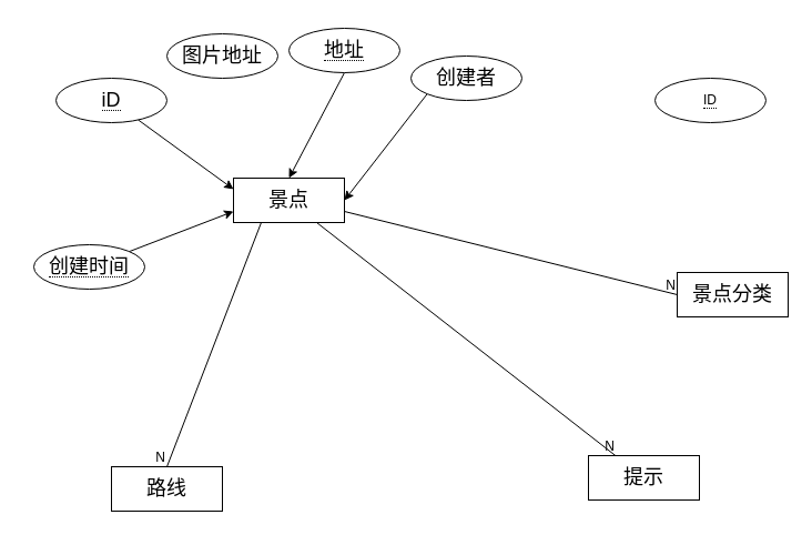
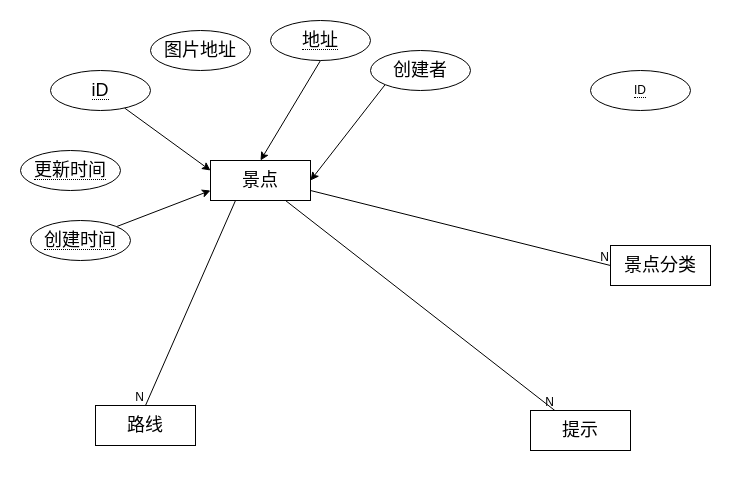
- <mxCell id="7" value="&lt;span style=&quot;border-bottom: 1px dotted&quot;&gt;&lt;font style=&quot;font-size: 18px;&quot;&gt;地址&lt;/font&gt;&lt;/span&gt;" style="ellipse;whiteSpace=wrap;html=1;align=center;" vertex="1" parent="1"><mxGeometry x="260" y="25" width="100" height="40" as="geometry" /></mxCell>
+ <mxCell id="7" value="&lt;span style=&quot;border-bottom: 1px dotted&quot;&gt;&lt;font style=&quot;font-size: 18px;&quot;&gt;地址&lt;/font&gt;&lt;/span&gt;" style="ellipse;whiteSpace=wrap;html=1;align=center;" vertex="1" parent="1"><mxGeometry x="270" y="20" width="100" height="40" as="geometry" /></mxCell>
+ <mxCell id="12" value="&lt;span style=&quot;border-bottom: 1px dotted&quot;&gt;&lt;font style=&quot;font-size: 18px;&quot;&gt;更新时间&lt;/font&gt;&lt;/span&gt;" style="ellipse;whiteSpace=wrap;html=1;align=center;" vertex="1" parent="1"><mxGeometry x="20" y="150" width="100" height="40" as="geometry" /></mxCell>
- <mxCell id="14" value="&lt;font style=&quot;font-size: 18px;&quot;&gt;路线&lt;/font&gt;" style="whiteSpace=wrap;html=1;align=center;" vertex="1" parent="1"><mxGeometry x="100" y="420" width="100" height="40" as="geometry" /></mxCell>
+ <mxCell id="14" value="&lt;font style=&quot;font-size: 18px;&quot;&gt;路线&lt;/font&gt;" style="whiteSpace=wrap;html=1;align=center;" vertex="1" parent="1"><mxGeometry x="95" y="405" width="100" height="40" as="geometry" /></mxCell>
